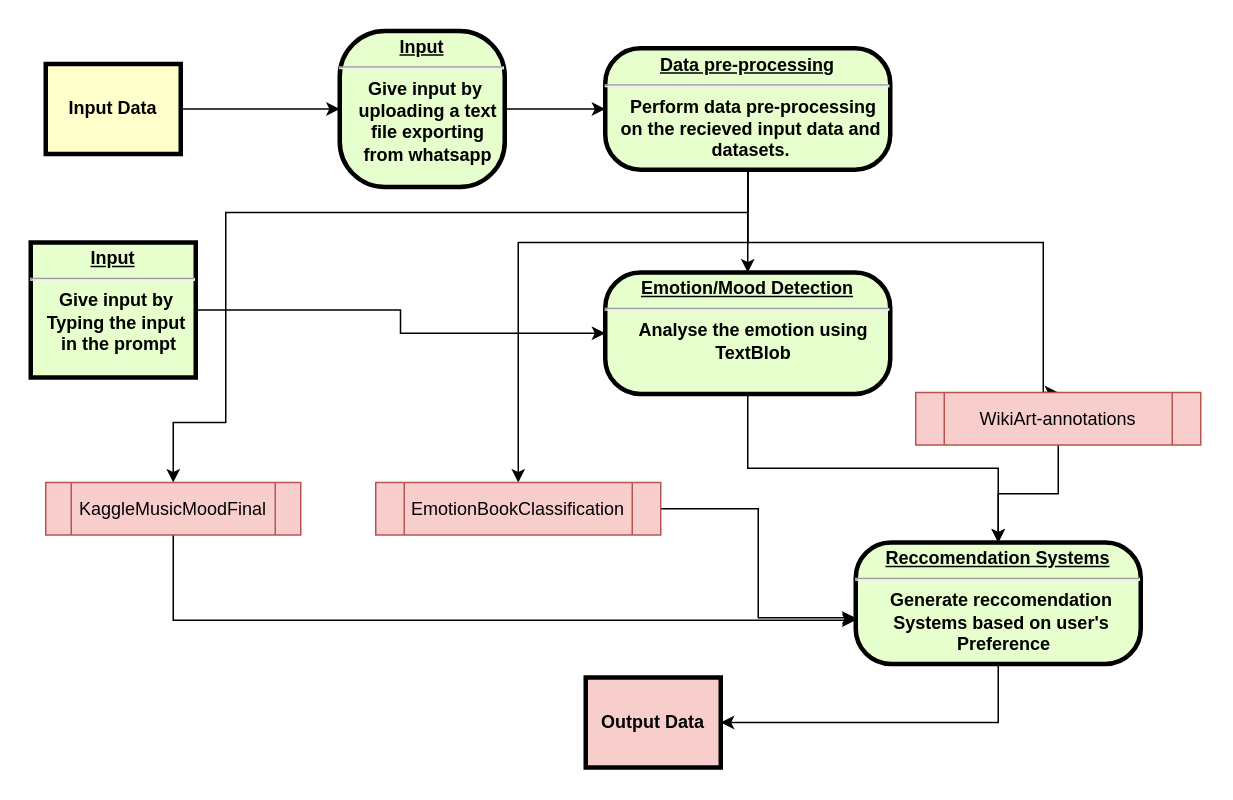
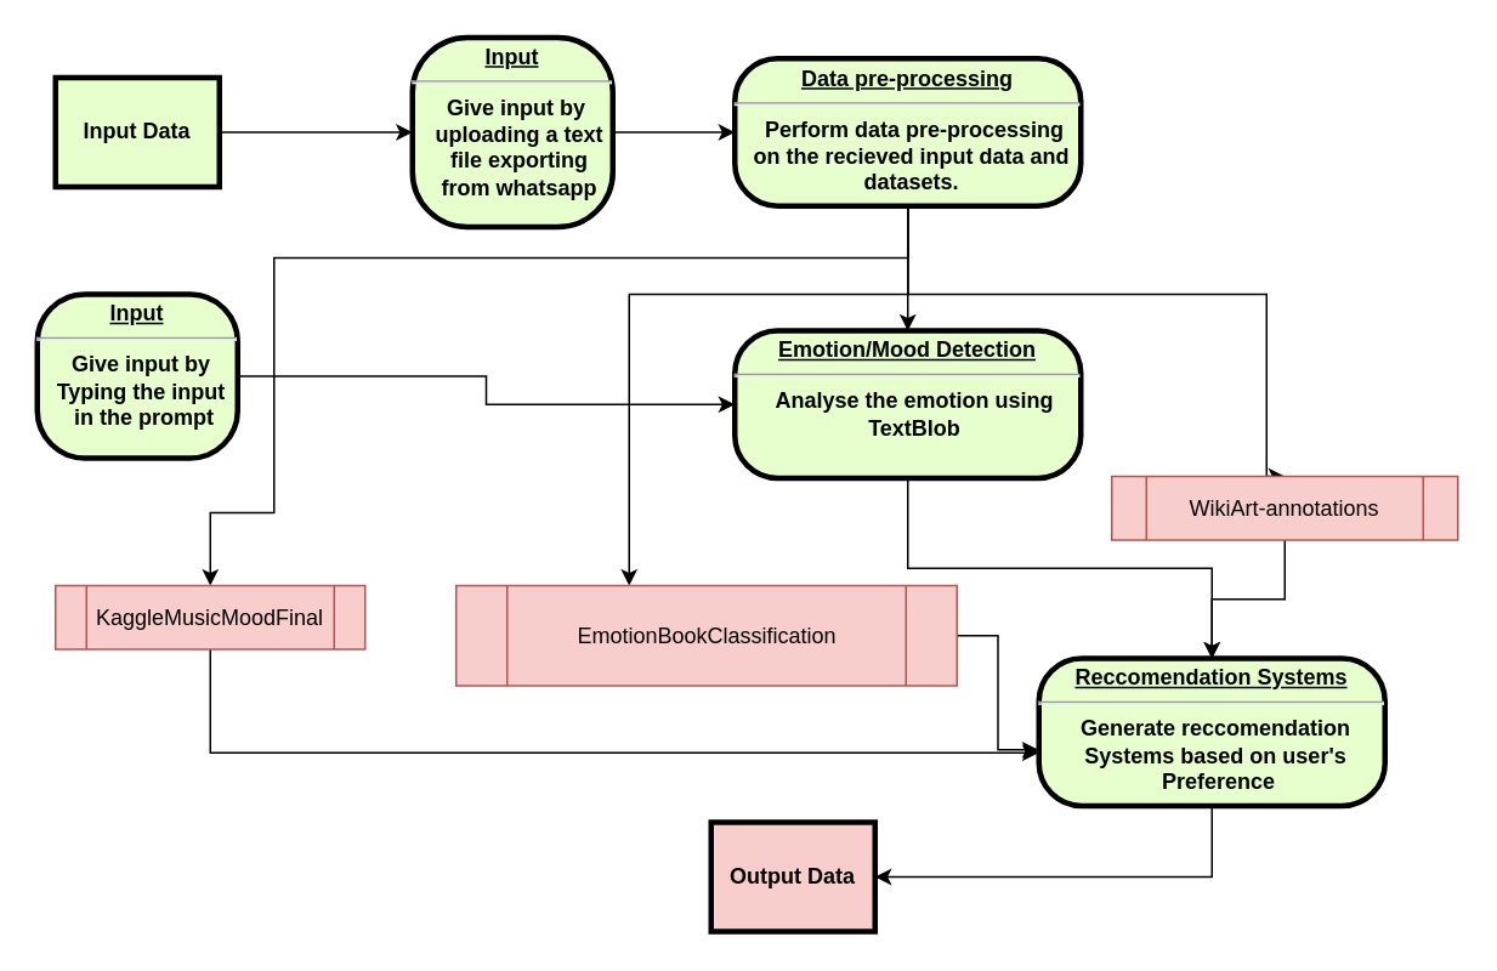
- <mxCell id="5" value="Input Data" style="whiteSpace=wrap;align=center;verticalAlign=middle;fontStyle=1;strokeWidth=3;fillColor=#FFFFCC" parent="1" vertex="1"><mxGeometry x="30" y="42" width="90" height="60" as="geometry" /></mxCell>
+ <mxCell id="5" value="Input Data" style="whiteSpace=wrap;align=center;verticalAlign=middle;fontStyle=1;strokeWidth=3;fillColor=#e6ffcc;" parent="1" vertex="1"><mxGeometry x="30" y="42" width="90" height="60" as="geometry" /></mxCell>
- <mxCell id="14" value="&lt;p style=&quot;margin: 0px; margin-top: 4px; text-align: center; text-decoration: underline;&quot;&gt;&lt;strong&gt;Input&lt;br&gt;&lt;/strong&gt;&lt;/p&gt;&lt;hr&gt;&lt;p style=&quot;margin: 0px; margin-left: 8px;&quot;&gt;Give input by&amp;nbsp;&lt;/p&gt;&lt;p style=&quot;margin: 0px; margin-left: 8px;&quot;&gt;Typing the input&amp;nbsp;&lt;/p&gt;&lt;p style=&quot;margin: 0px; margin-left: 8px;&quot;&gt;in the prompt&lt;/p&gt;" style="verticalAlign=middle;align=center;overflow=fill;fontSize=12;fontFamily=Helvetica;html=1;fontStyle=1;strokeWidth=3;fillColor=#E6FFCC;arcSize=29;rounded=0;" parent="1" vertex="1"><mxGeometry x="20" y="161" width="110" height="90" as="geometry" /></mxCell>
+ <mxCell id="14" value="&lt;p style=&quot;margin: 0px; margin-top: 4px; text-align: center; text-decoration: underline;&quot;&gt;&lt;strong&gt;Input&lt;br&gt;&lt;/strong&gt;&lt;/p&gt;&lt;hr&gt;&lt;p style=&quot;margin: 0px; margin-left: 8px;&quot;&gt;Give input by&amp;nbsp;&lt;/p&gt;&lt;p style=&quot;margin: 0px; margin-left: 8px;&quot;&gt;Typing the input&amp;nbsp;&lt;/p&gt;&lt;p style=&quot;margin: 0px; margin-left: 8px;&quot;&gt;in the prompt&lt;/p&gt;" style="verticalAlign=middle;align=center;overflow=fill;fontSize=12;fontFamily=Helvetica;html=1;rounded=1;fontStyle=1;strokeWidth=3;fillColor=#E6FFCC;arcSize=29;" parent="1" vertex="1"><mxGeometry x="20" y="161" width="110" height="90" as="geometry" /></mxCell>
- <mxCell id="22" value="EmotionBookClassification" style="shape=process;whiteSpace=wrap;html=1;backgroundOutline=1;fillColor=#f8cecc;strokeColor=#b85450;" parent="1" vertex="1"><mxGeometry x="250" y="321" width="190" height="35" as="geometry" /></mxCell>
+ <mxCell id="22" value="EmotionBookClassification" style="shape=process;whiteSpace=wrap;html=1;backgroundOutline=1;fillColor=#f8cecc;strokeColor=#b85450;" parent="1" vertex="1"><mxGeometry x="250" y="321" width="275" height="55" as="geometry" /></mxCell>
